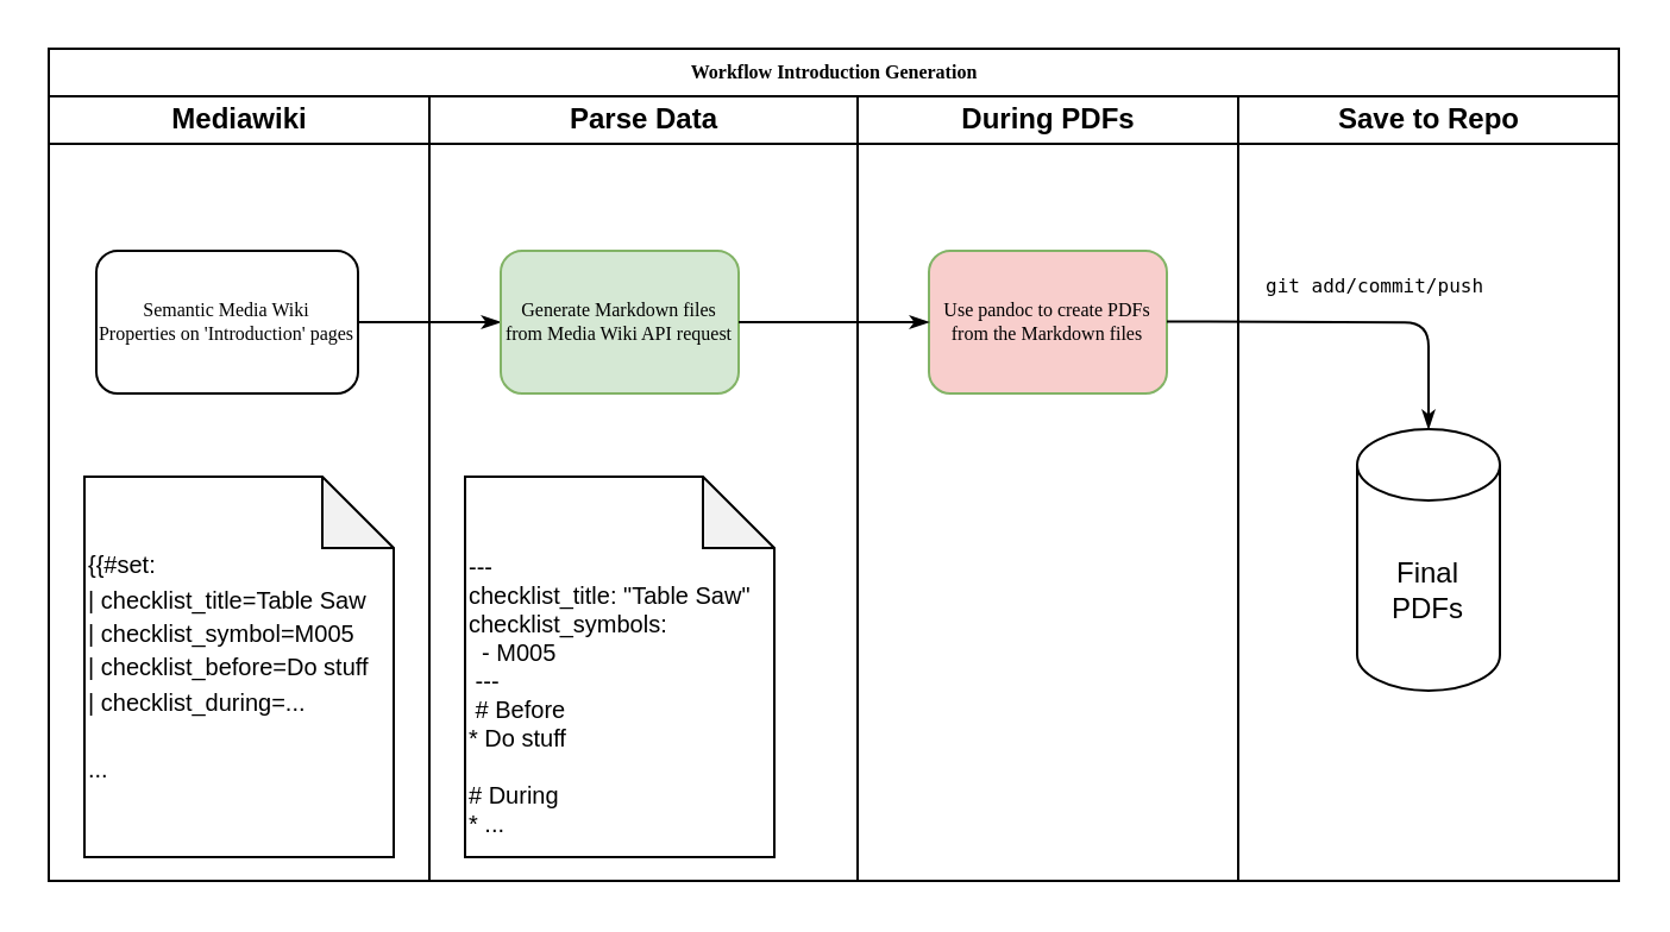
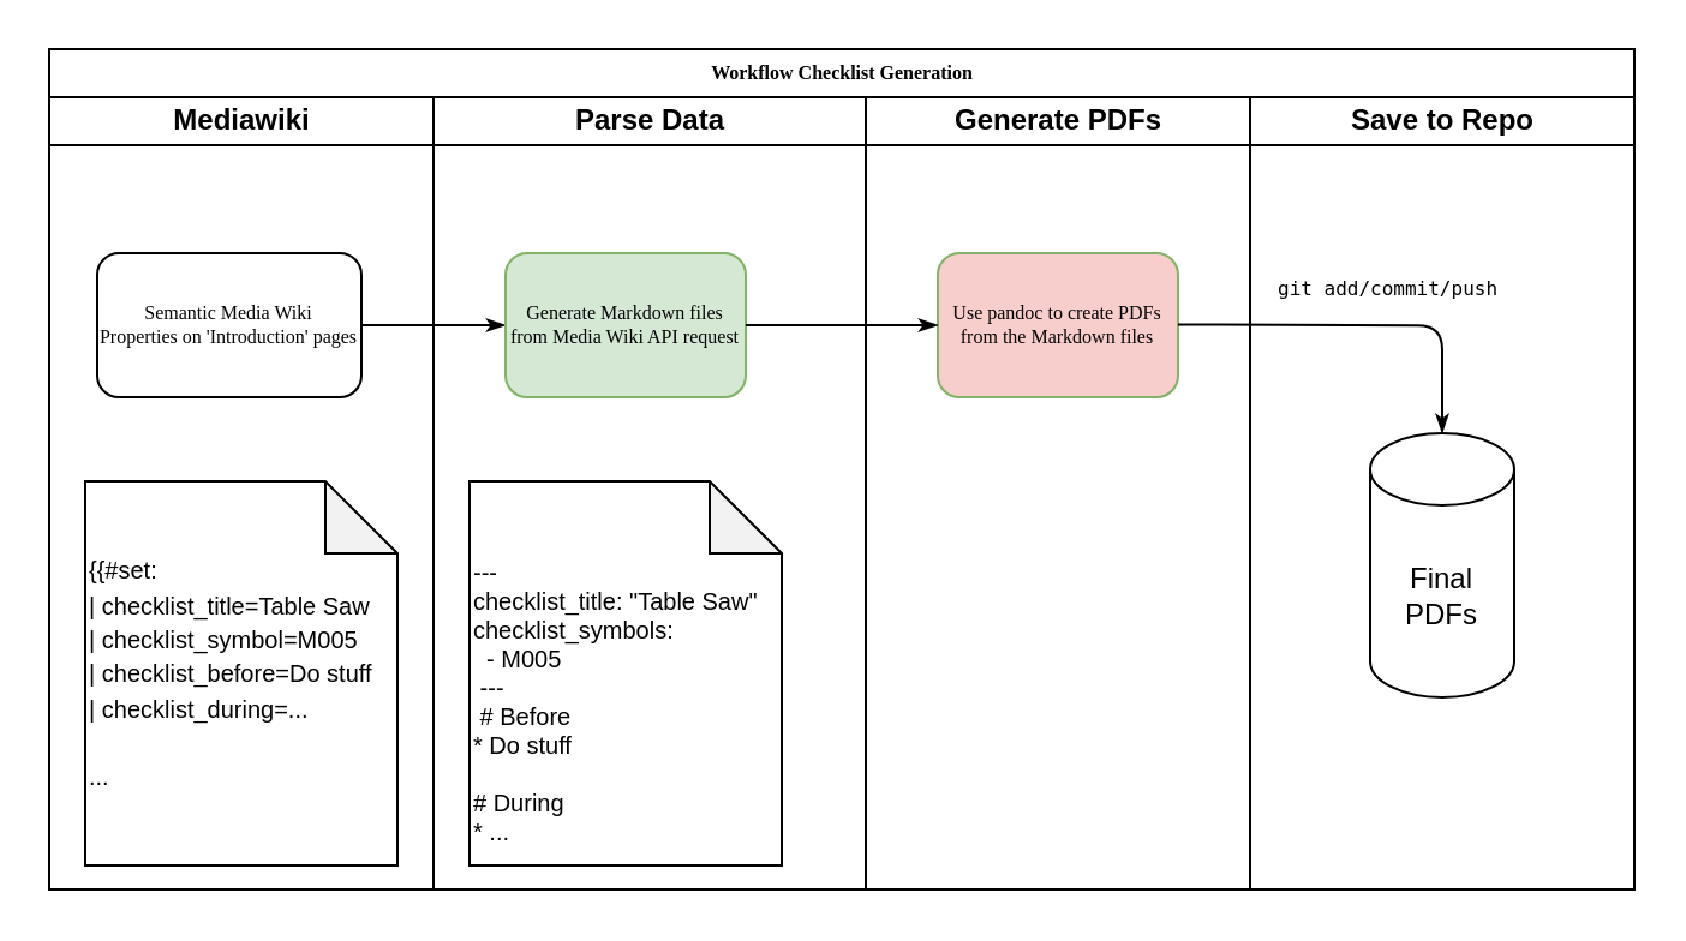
- <mxCell id="2" value="Workflow Introduction Generation" style="swimlane;html=1;childLayout=stackLayout;startSize=20;rounded=0;shadow=0;labelBackgroundColor=none;strokeWidth=1;fontFamily=Verdana;fontSize=8;align=center;" parent="1" vertex="1"><mxGeometry x="20" y="20" width="660" height="350" as="geometry" /></mxCell>
+ <mxCell id="2" value="Workflow Checklist Generation" style="swimlane;html=1;childLayout=stackLayout;startSize=20;rounded=0;shadow=0;labelBackgroundColor=none;strokeWidth=1;fontFamily=Verdana;fontSize=8;align=center;" parent="1" vertex="1"><mxGeometry x="20" y="20" width="660" height="350" as="geometry" /></mxCell>
- <mxCell id="10" value="During PDFs" style="swimlane;html=1;startSize=20;" parent="2" vertex="1"><mxGeometry x="340" y="20" width="160" height="330" as="geometry" /></mxCell>
+ <mxCell id="10" value="Generate PDFs" style="swimlane;html=1;startSize=20;" parent="2" vertex="1"><mxGeometry x="340" y="20" width="160" height="330" as="geometry" /></mxCell>
